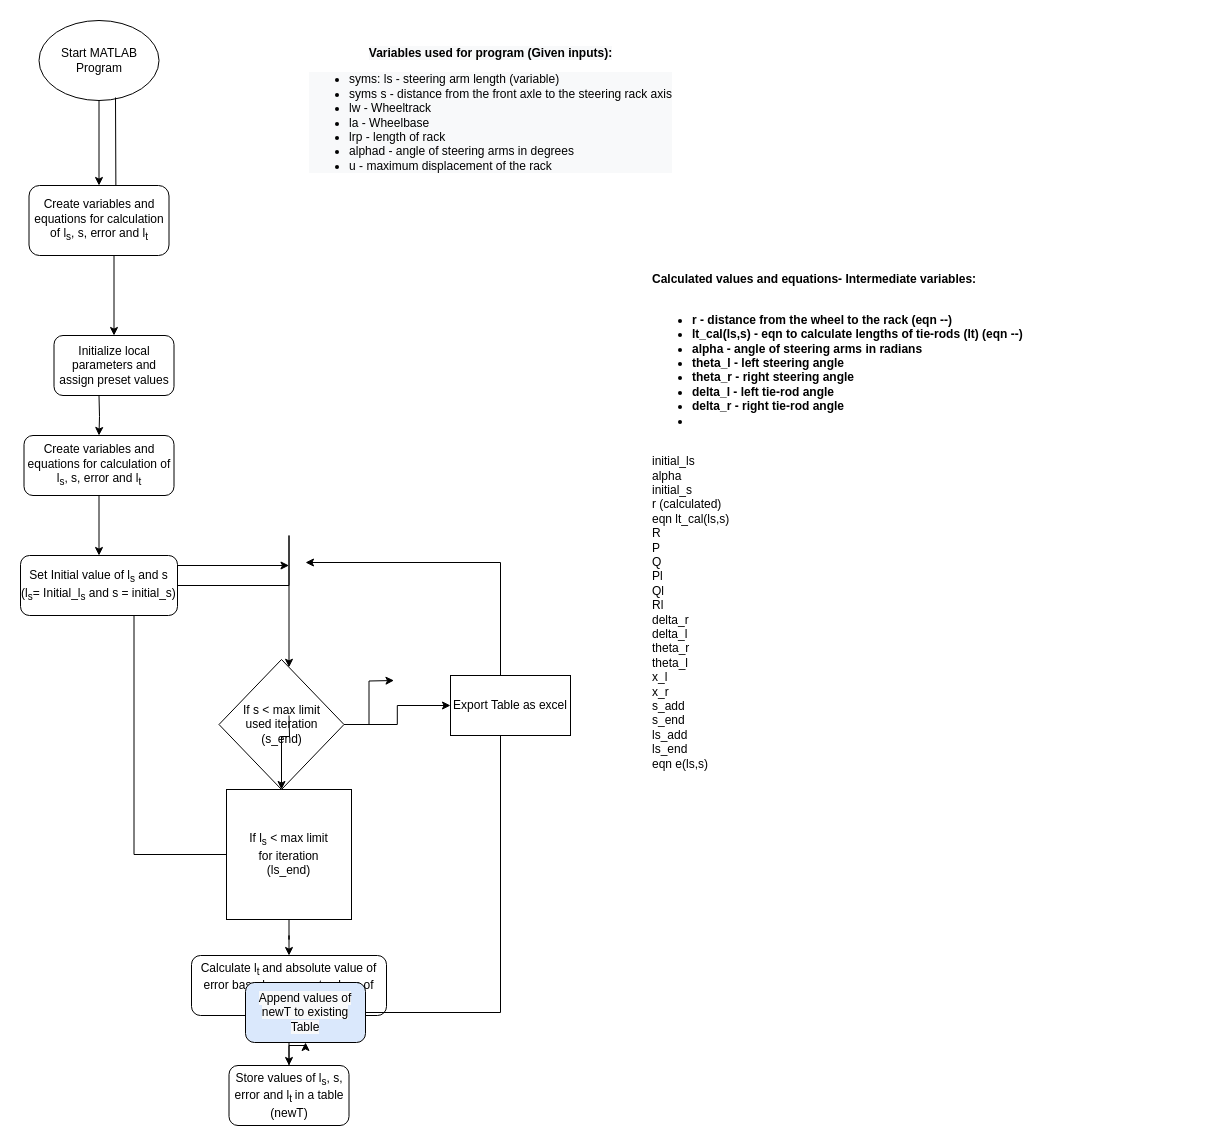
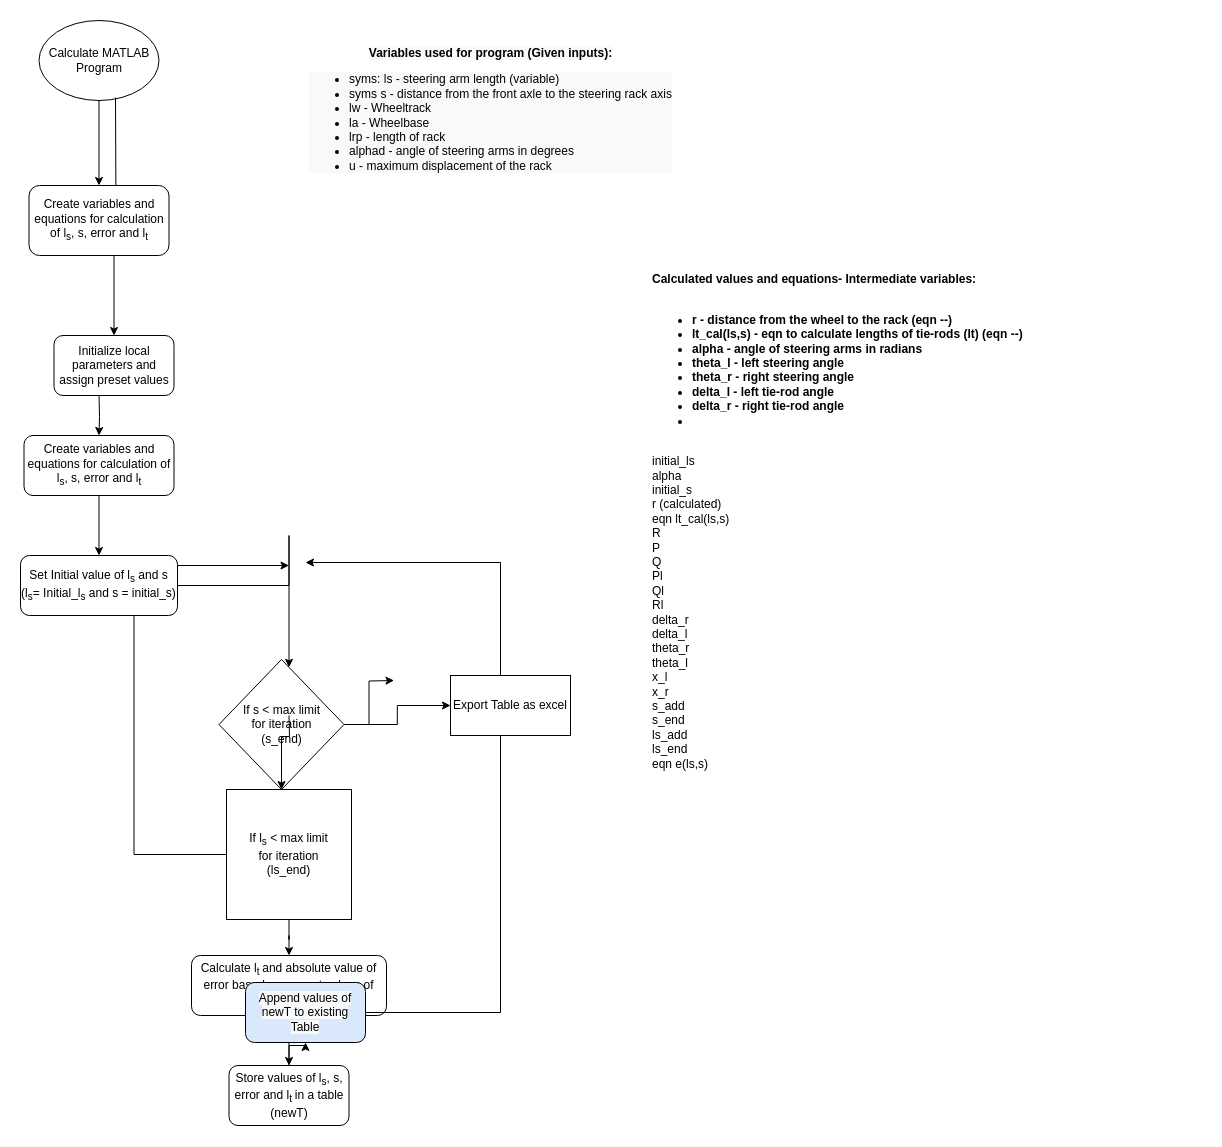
- <mxCell id="3" value="Start MATLAB&lt;br&gt;Program" style="ellipse;whiteSpace=wrap;html=1;" vertex="1" parent="1"><mxGeometry x="38.5" y="20" width="120" height="80" as="geometry" /></mxCell>
+ <mxCell id="3" value="Calculate MATLAB&lt;br&gt;Program" style="ellipse;whiteSpace=wrap;html=1;" vertex="1" parent="1"><mxGeometry x="38.5" y="20" width="120" height="80" as="geometry" /></mxCell>
- <mxCell id="26" value="If s&amp;nbsp;&amp;lt; max limit used iteration (s_end)" style="rhombus;whiteSpace=wrap;html=1;spacingLeft=20;spacingRight=20;" vertex="1" parent="1"><mxGeometry x="218.5" y="659" width="125" height="130" as="geometry" /></mxCell>
+ <mxCell id="26" value="If s&amp;nbsp;&amp;lt; max limit for iteration (s_end)" style="rhombus;whiteSpace=wrap;html=1;spacingLeft=20;spacingRight=20;" vertex="1" parent="1"><mxGeometry x="218.5" y="659" width="125" height="130" as="geometry" /></mxCell>
